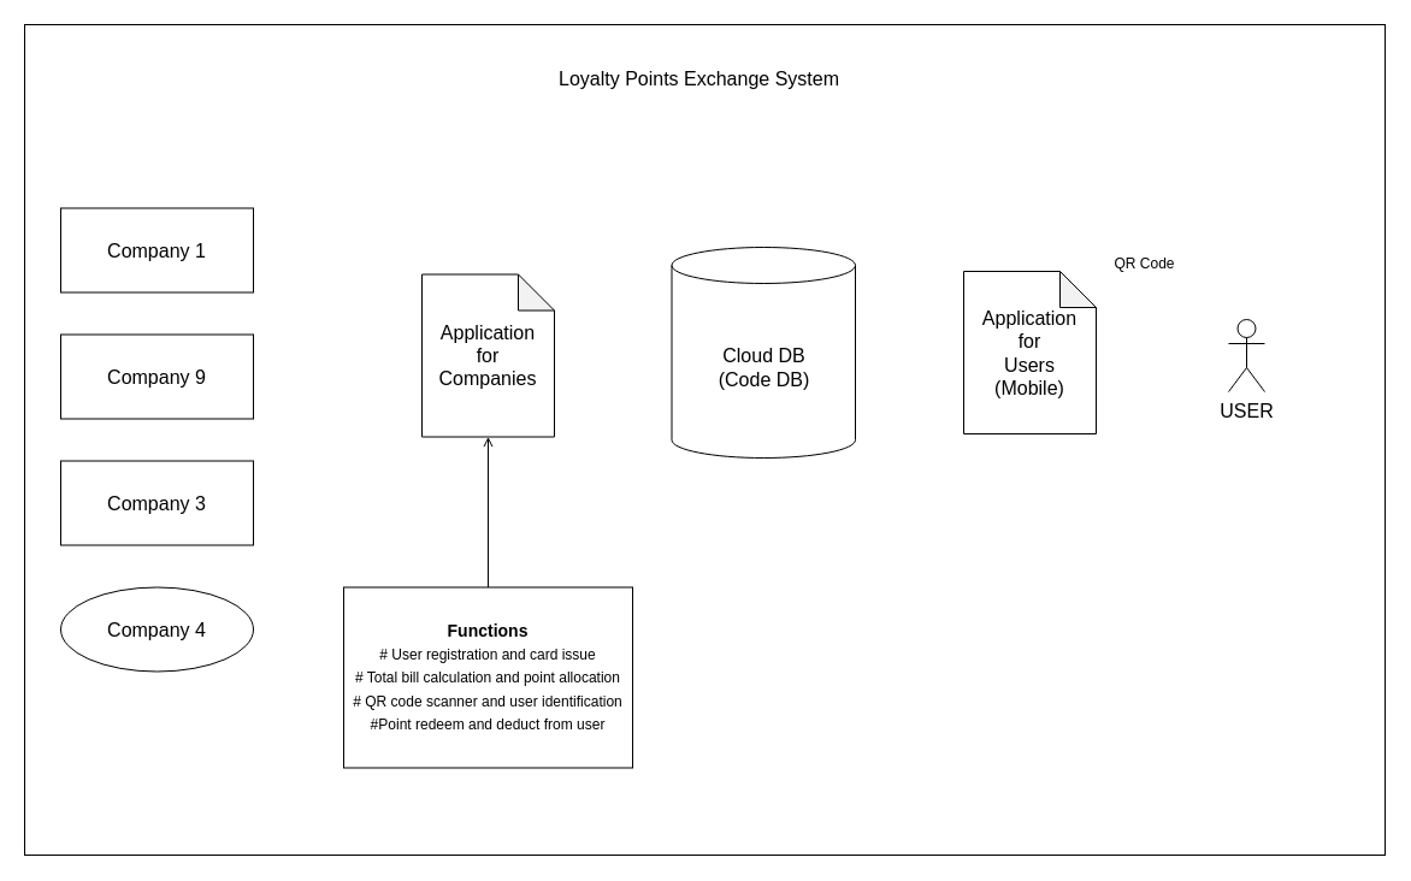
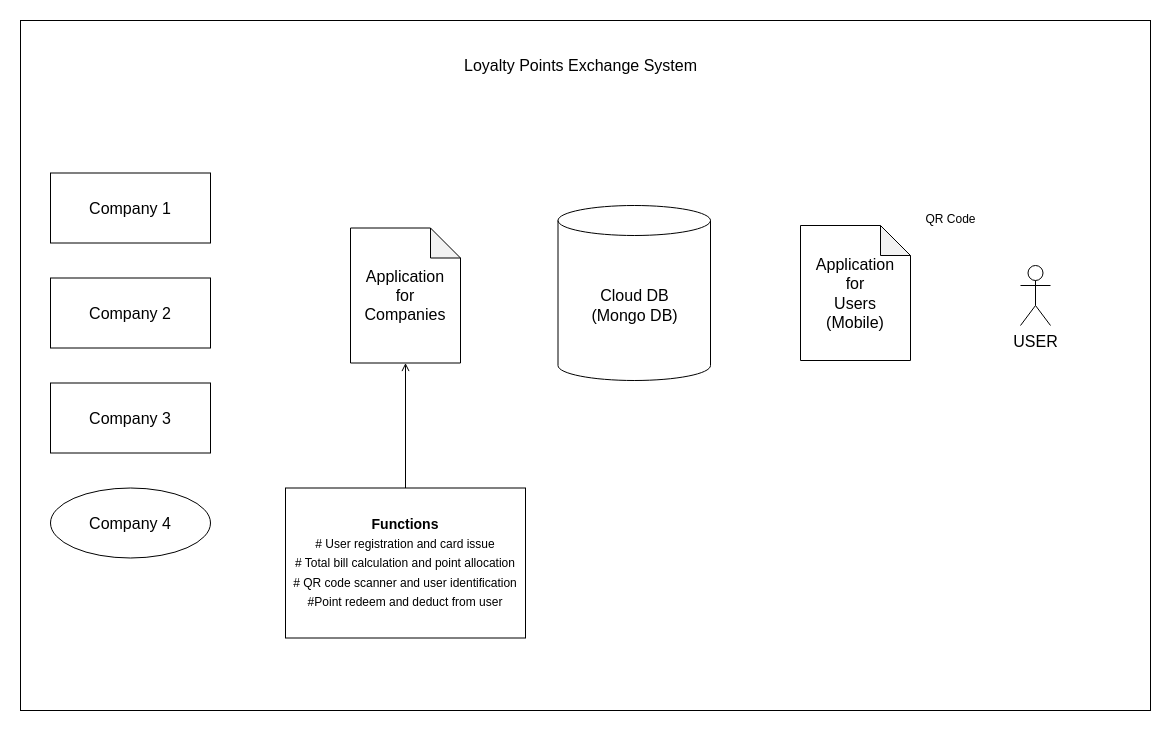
- <mxCell id="4" value="Cloud DB&lt;br&gt;(Code DB)" style="shape=cylinder3;whiteSpace=wrap;html=1;boundedLbl=1;backgroundOutline=1;size=15;fontSize=16;" vertex="1" parent="1"><mxGeometry x="557.5" y="205" width="152.5" height="175" as="geometry" /></mxCell>
+ <mxCell id="4" value="Cloud DB&lt;br&gt;(Mongo DB)" style="shape=cylinder3;whiteSpace=wrap;html=1;boundedLbl=1;backgroundOutline=1;size=15;fontSize=16;" vertex="1" parent="1"><mxGeometry x="557.5" y="205" width="152.5" height="175" as="geometry" /></mxCell>
- <mxCell id="6" value="Company 9" style="rounded=0;whiteSpace=wrap;html=1;fontSize=16;" vertex="1" parent="1"><mxGeometry x="50" y="277.5" width="160" height="70" as="geometry" /></mxCell>
+ <mxCell id="6" value="Company 2" style="rounded=0;whiteSpace=wrap;html=1;fontSize=16;" vertex="1" parent="1"><mxGeometry x="50" y="277.5" width="160" height="70" as="geometry" /></mxCell>
